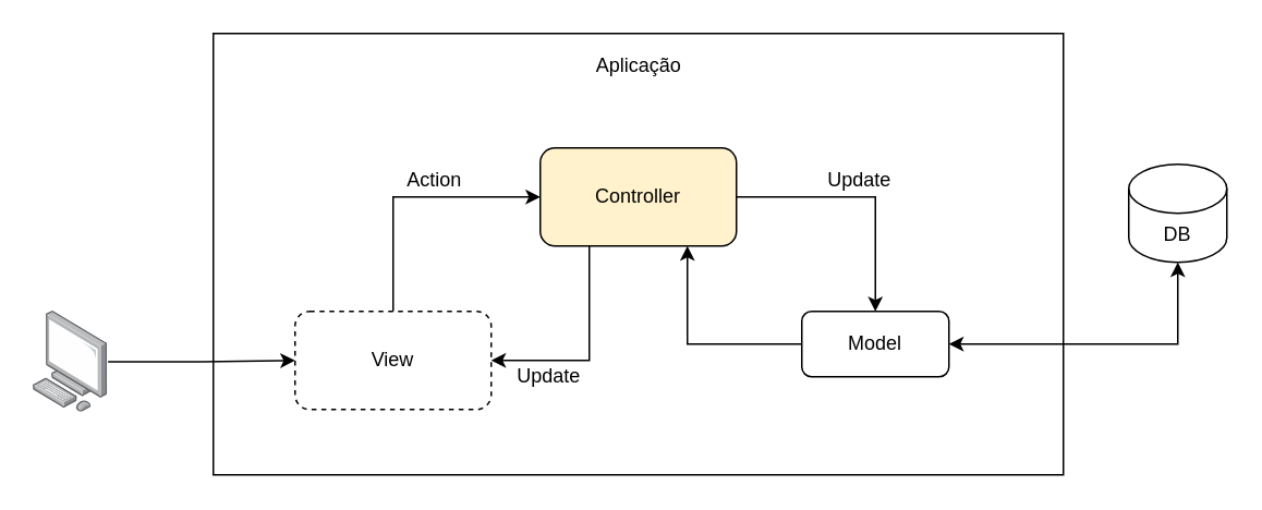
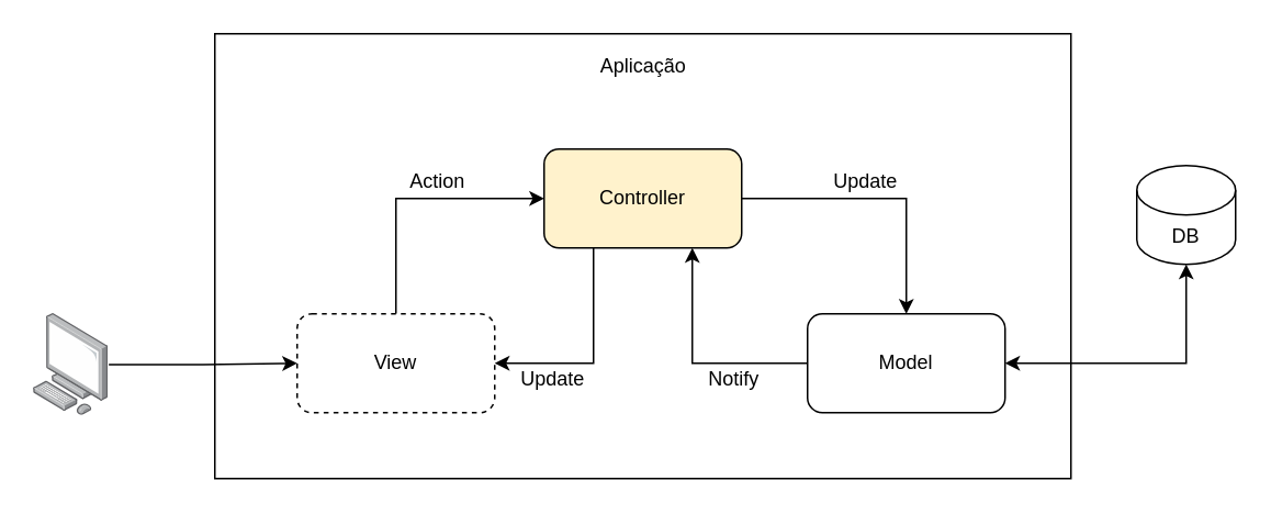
- <mxCell id="9" value="Model" style="rounded=1;whiteSpace=wrap;html=1;" vertex="1" parent="1"><mxGeometry x="490" y="190" width="90" height="40" as="geometry" /></mxCell>
+ <mxCell id="9" value="Model" style="rounded=1;whiteSpace=wrap;html=1;" vertex="1" parent="1"><mxGeometry x="490" y="190" width="120" height="60" as="geometry" /></mxCell>
+ <mxCell id="15" value="Notify" style="text;html=1;align=center;verticalAlign=middle;resizable=0;points=[];autosize=1;" vertex="1" parent="1"><mxGeometry x="420" y="220" width="50" height="20" as="geometry" /></mxCell>
